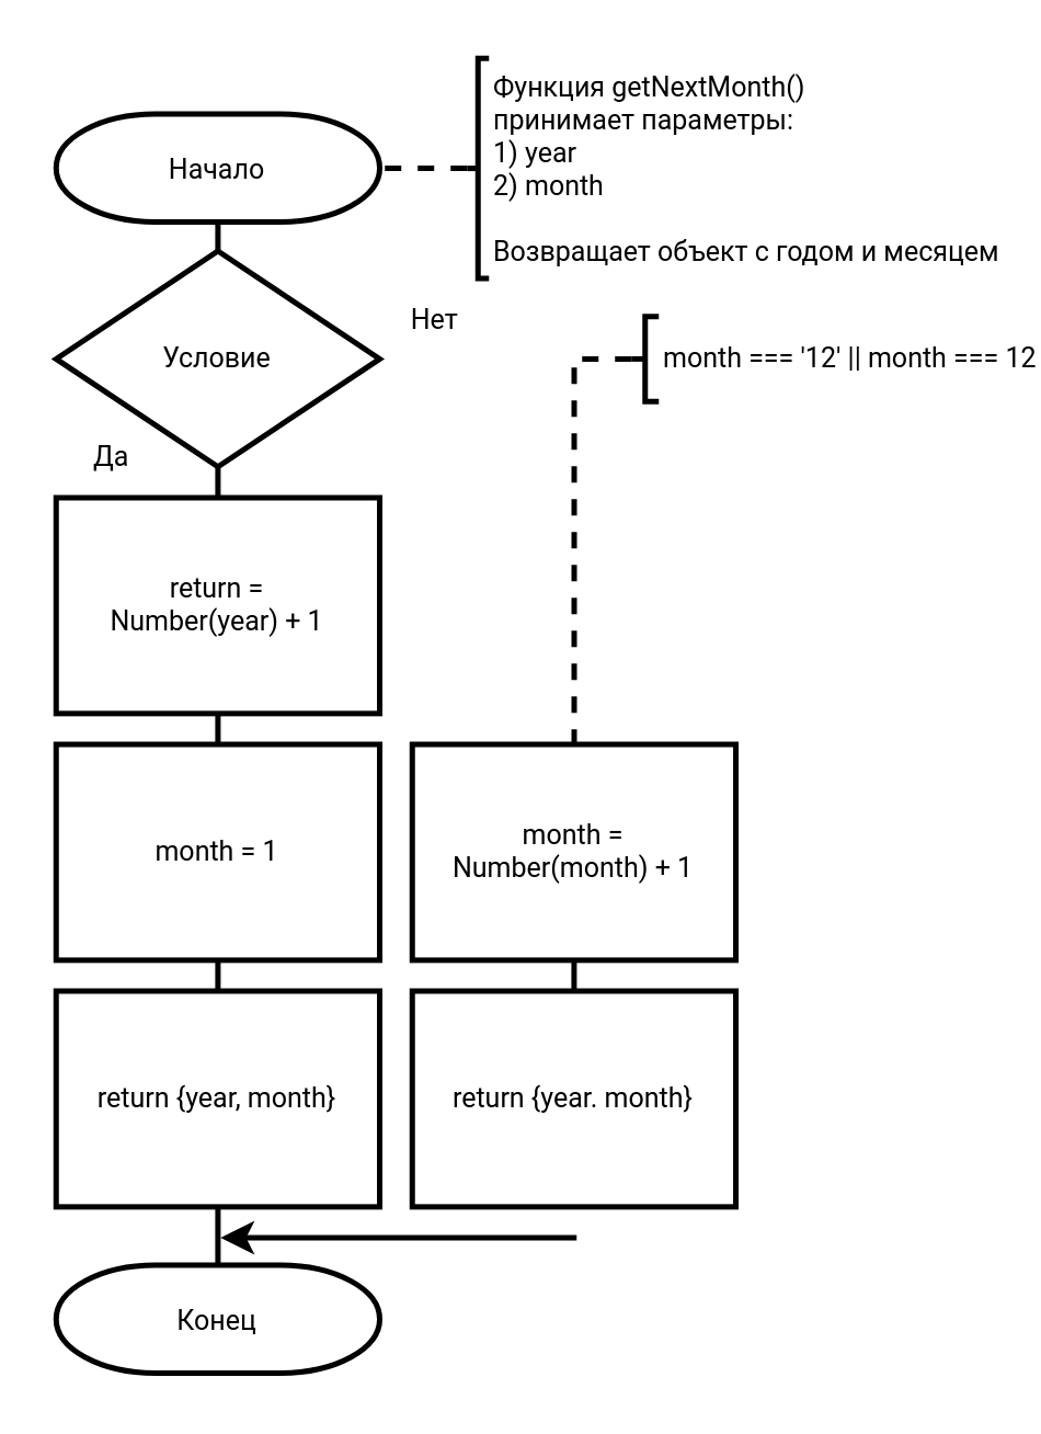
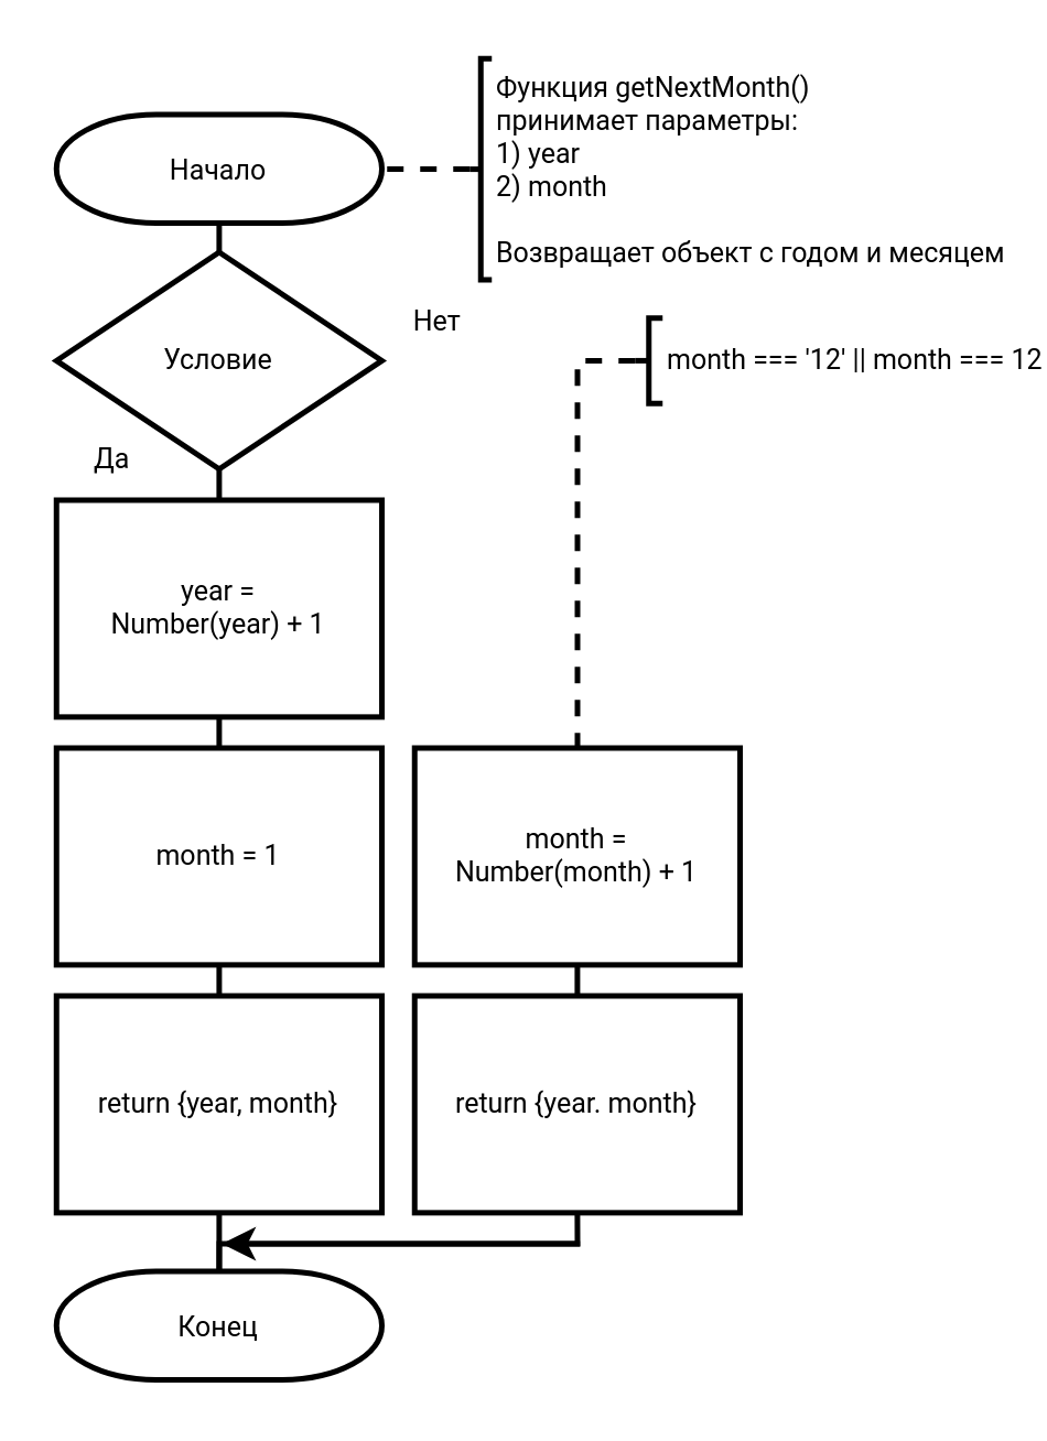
- <mxCell id="9" value="return =&lt;br style=&quot;font-size: 10px;&quot;&gt;Number(year) + 1" style="rounded=0;whiteSpace=wrap;html=1;absoluteArcSize=1;arcSize=14;strokeWidth=2;fontFamily=Roboto;fontSource=https%3A%2F%2Ffonts.googleapis.com%2Fcss%3Ffamily%3DRoboto;fontSize=10;" parent="1" vertex="1"><mxGeometry x="20" y="181" width="118.11" height="78.74" as="geometry" /></mxCell>
+ <mxCell id="9" value="year =&lt;br style=&quot;font-size: 10px;&quot;&gt;Number(year) + 1" style="rounded=0;whiteSpace=wrap;html=1;absoluteArcSize=1;arcSize=14;strokeWidth=2;fontFamily=Roboto;fontSource=https%3A%2F%2Ffonts.googleapis.com%2Fcss%3Ffamily%3DRoboto;fontSize=10;" parent="1" vertex="1"><mxGeometry x="20" y="181" width="118.11" height="78.74" as="geometry" /></mxCell>
+ <mxCell id="16" style="edgeStyle=orthogonalEdgeStyle;rounded=0;orthogonalLoop=1;jettySize=auto;html=1;exitX=0.5;exitY=1;exitDx=0;exitDy=0;entryX=0.5;entryY=0;entryDx=0;entryDy=0;entryPerimeter=0;endArrow=none;endFill=0;strokeWidth=2;fontFamily=Roboto;fontSource=https%3A%2F%2Ffonts.googleapis.com%2Fcss%3Ffamily%3DRoboto;fontSize=10;" parent="1" source="17" target="18" edge="1"><mxGeometry relative="1" as="geometry"><Array as="points"><mxPoint x="209" y="451" /><mxPoint x="79" y="451" /></Array></mxGeometry></mxCell>
